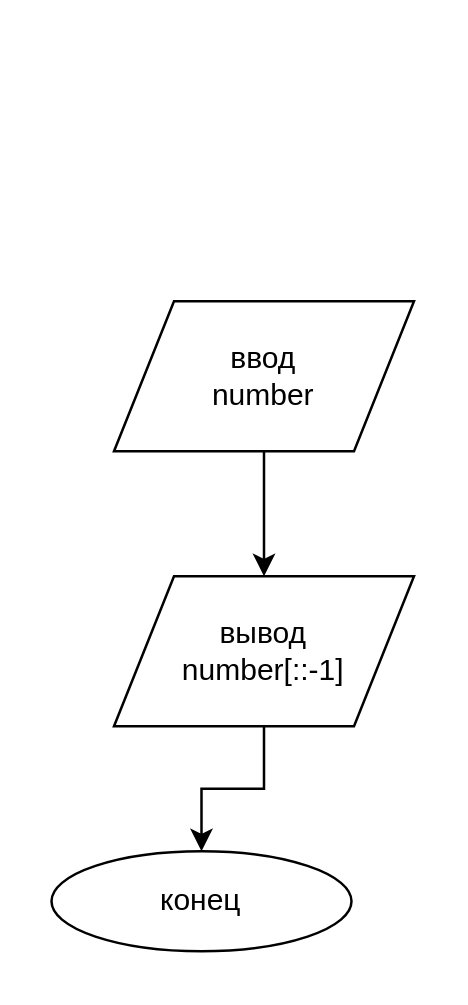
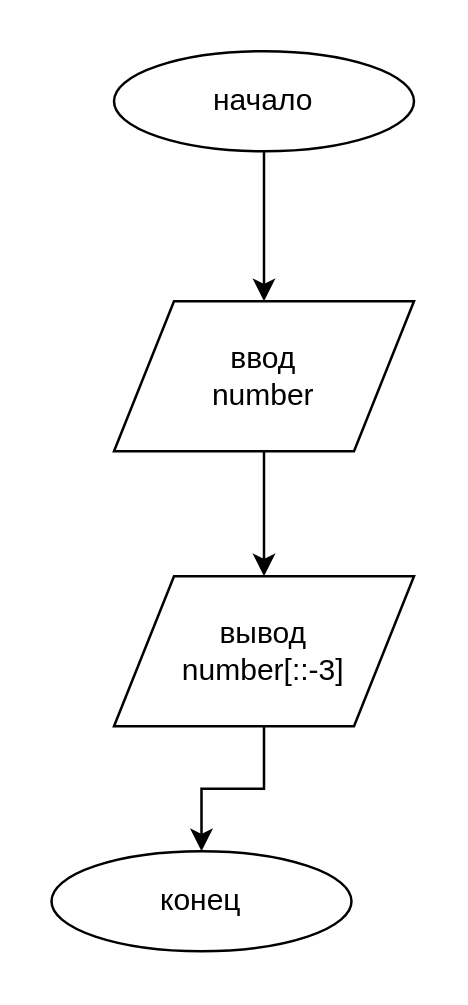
+ <mxCell id="3" value="начало" style="ellipse;whiteSpace=wrap;html=1;" vertex="1" parent="1"><mxGeometry x="45" y="20" width="120" height="40" as="geometry" /></mxCell>
+ <mxCell id="2" style="edgeStyle=orthogonalEdgeStyle;rounded=0;orthogonalLoop=1;jettySize=auto;html=1;exitX=0.5;exitY=1;exitDx=0;exitDy=0;entryX=0.5;entryY=0;entryDx=0;entryDy=0;" edge="1" parent="1" source="3" target="5"><mxGeometry relative="1" as="geometry" /></mxCell>
- <mxCell id="7" value="вывод&lt;br&gt;number[::-1]" style="shape=parallelogram;perimeter=parallelogramPerimeter;whiteSpace=wrap;html=1;" vertex="1" parent="1"><mxGeometry x="45" y="230" width="120" height="60" as="geometry" /></mxCell>
+ <mxCell id="7" value="вывод&lt;br&gt;number[::-3]" style="shape=parallelogram;perimeter=parallelogramPerimeter;whiteSpace=wrap;html=1;" vertex="1" parent="1"><mxGeometry x="45" y="230" width="120" height="60" as="geometry" /></mxCell>
